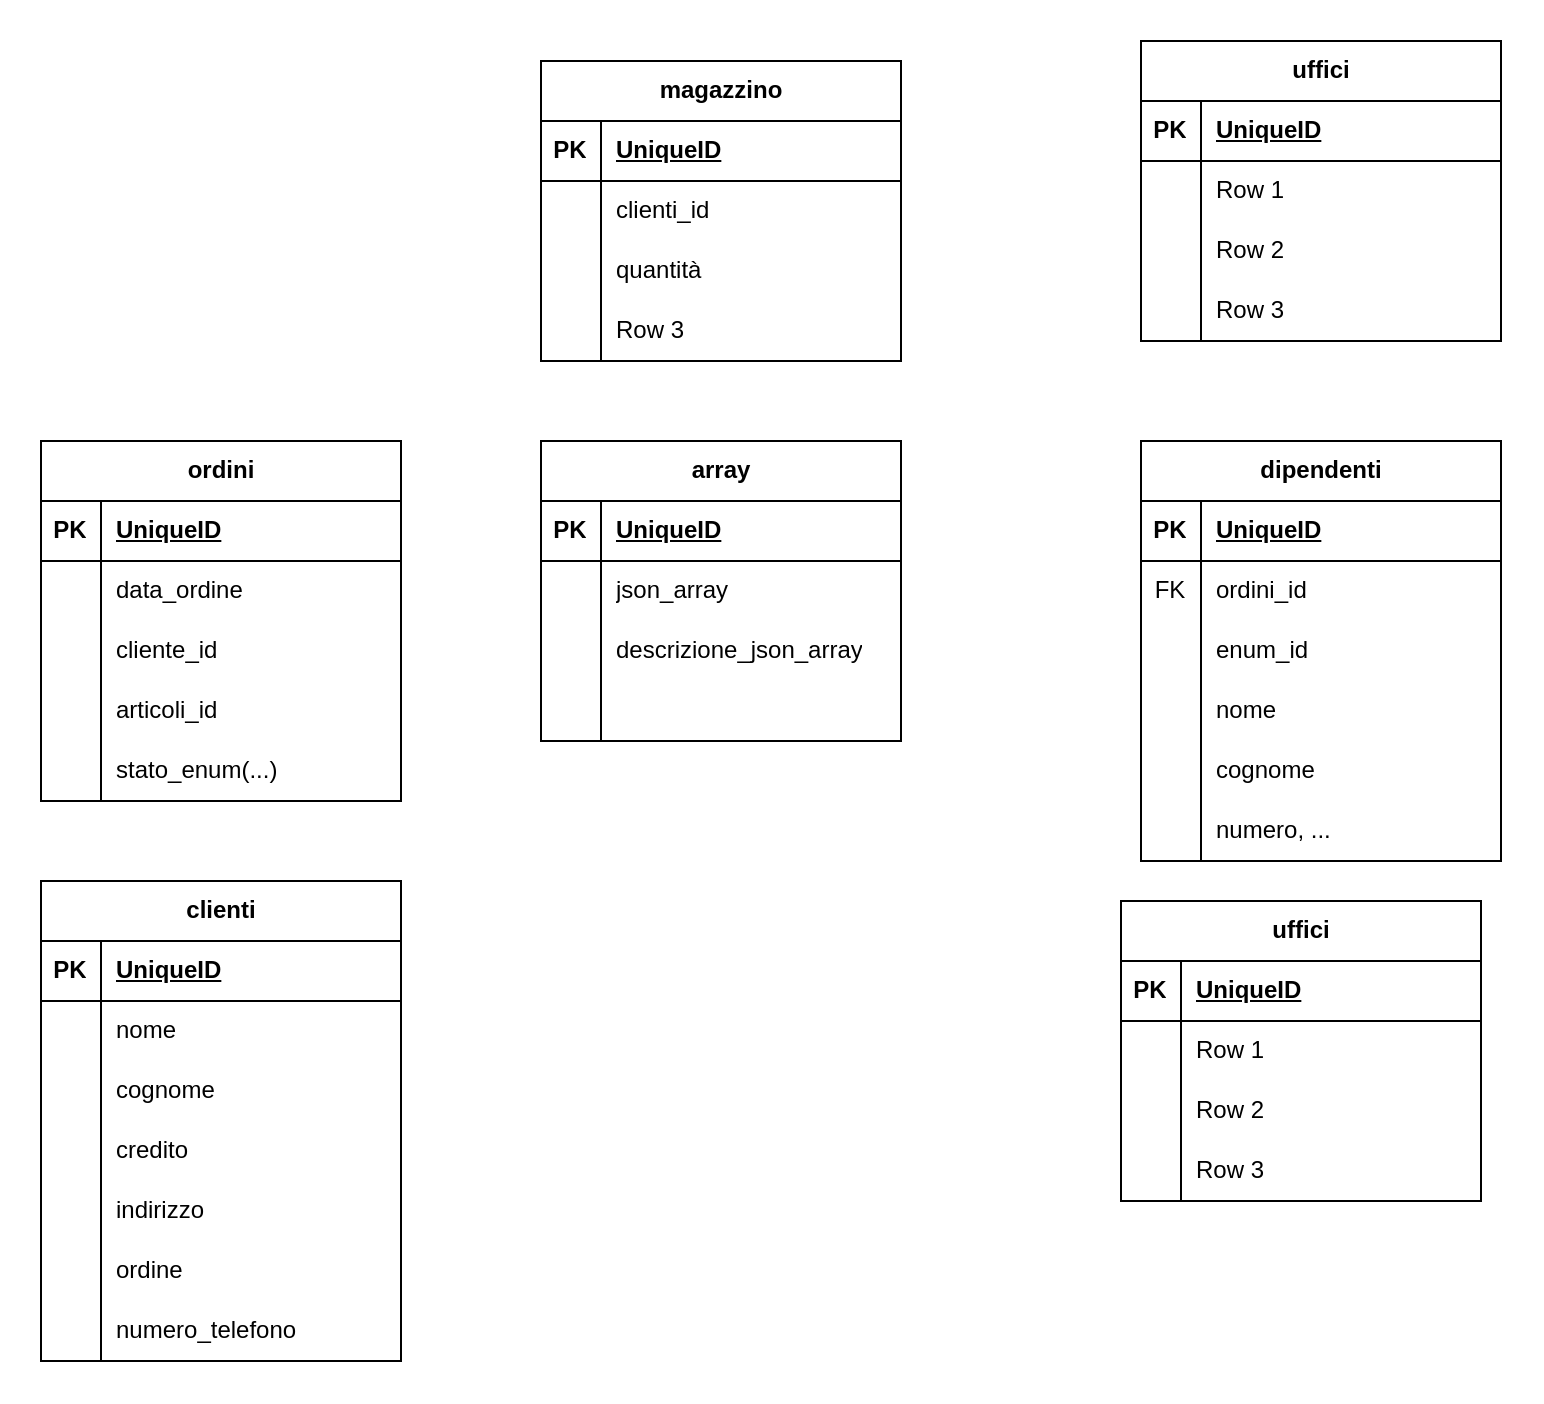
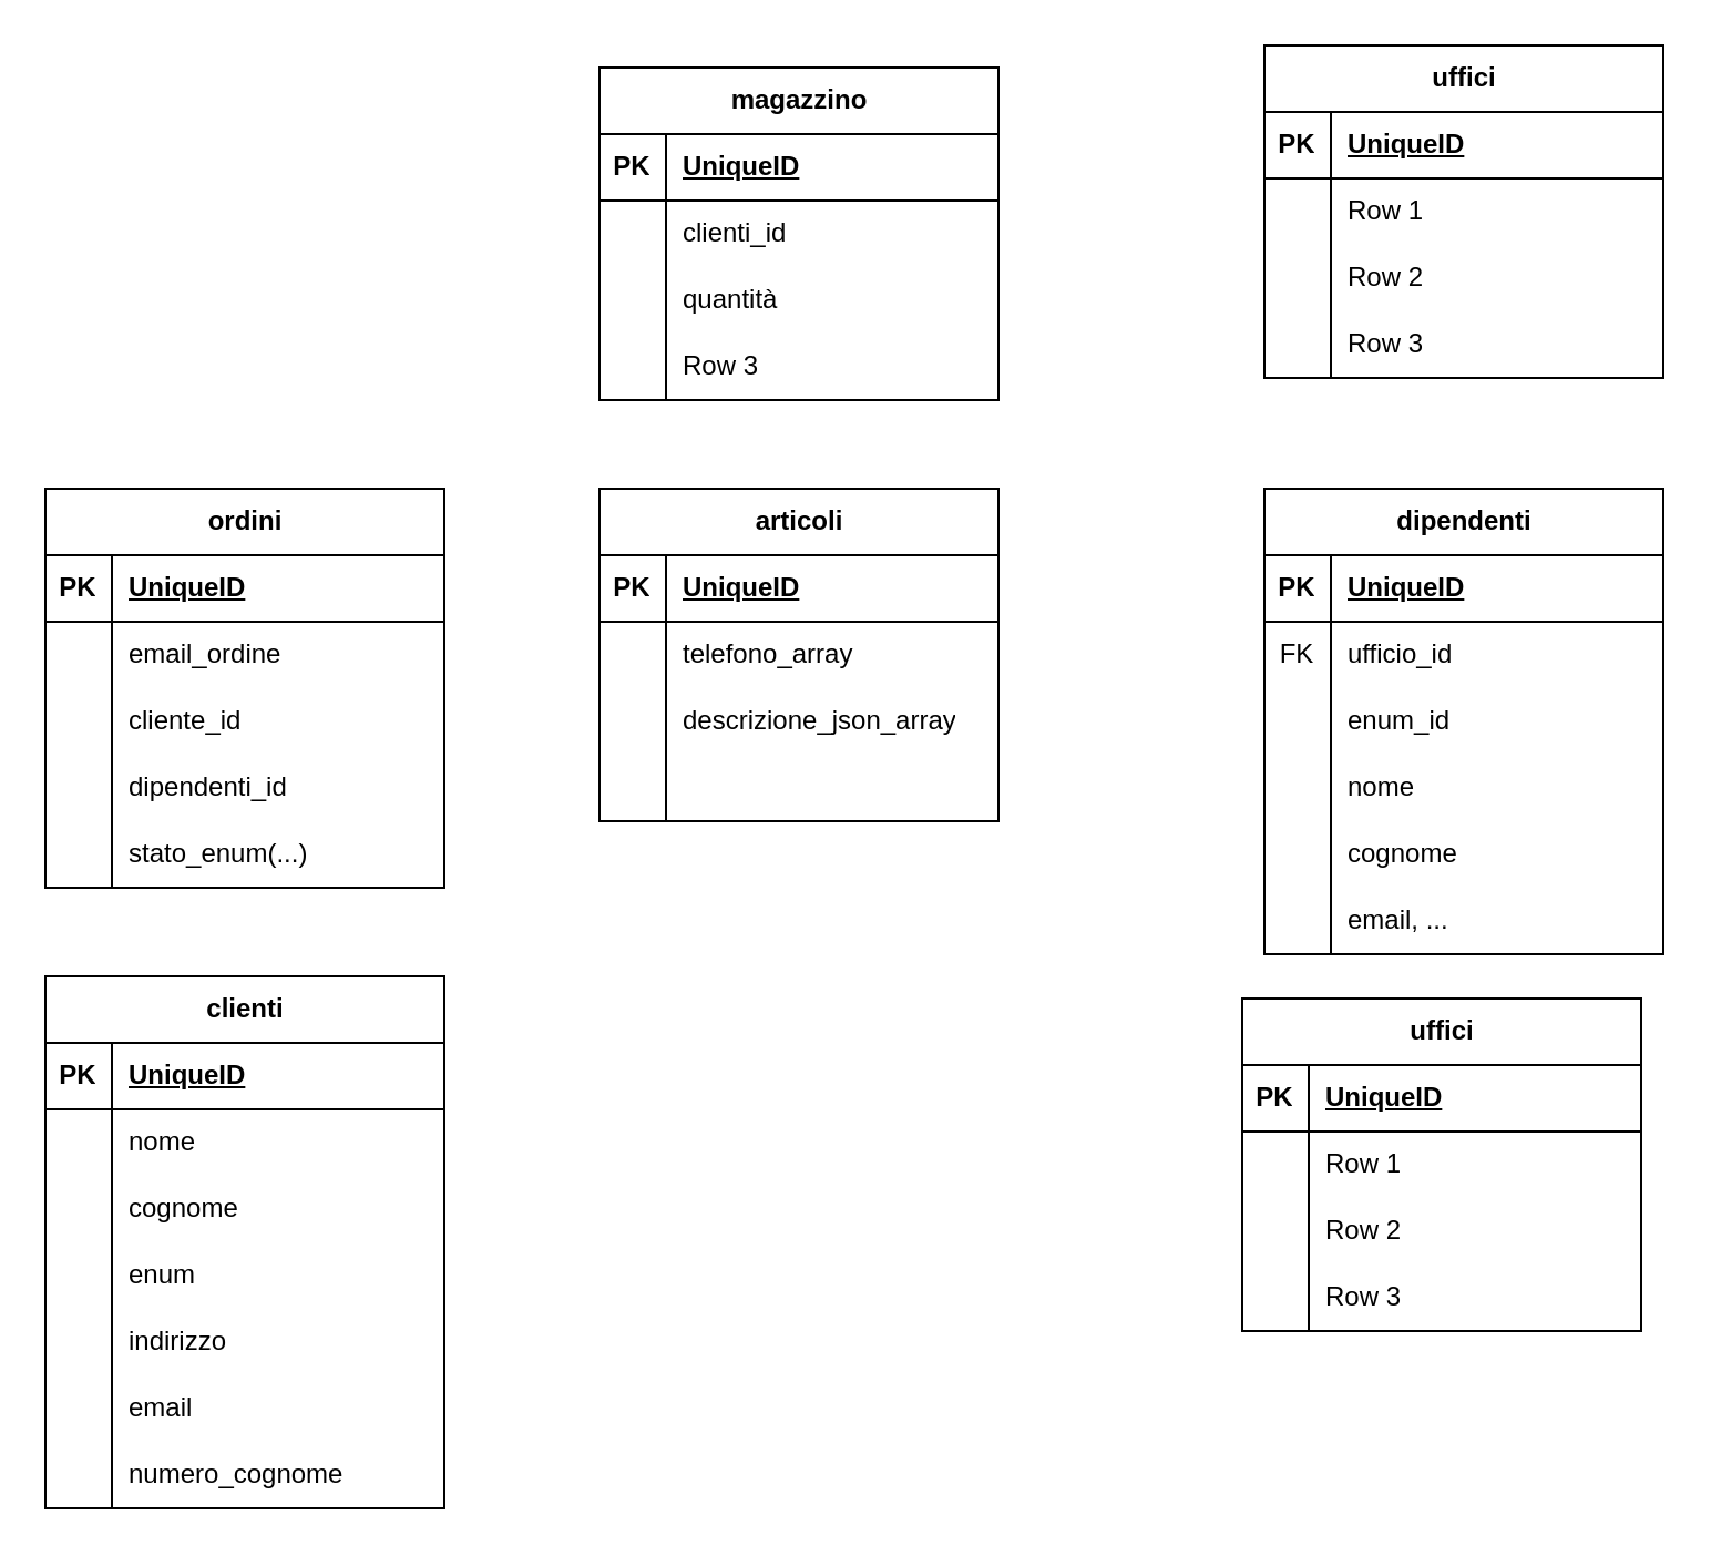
- <mxCell id="18" value="array" style="shape=table;startSize=30;container=1;collapsible=1;childLayout=tableLayout;fixedRows=1;rowLines=0;fontStyle=1;align=center;resizeLast=1;html=1;" vertex="1" parent="1"><mxGeometry x="270" y="220" width="180" height="150" as="geometry" /></mxCell>
+ <mxCell id="18" value="articoli" style="shape=table;startSize=30;container=1;collapsible=1;childLayout=tableLayout;fixedRows=1;rowLines=0;fontStyle=1;align=center;resizeLast=1;html=1;" vertex="1" parent="1"><mxGeometry x="270" y="220" width="180" height="150" as="geometry" /></mxCell>
- <mxCell id="8" value="data_ordine" style="shape=partialRectangle;connectable=0;fillColor=none;top=0;left=0;bottom=0;right=0;align=left;spacingLeft=6;overflow=hidden;whiteSpace=wrap;html=1;" vertex="1" parent="6"><mxGeometry x="30" width="150" height="30" as="geometry"><mxRectangle width="150" height="30" as="alternateBounds" /></mxGeometry></mxCell>
+ <mxCell id="8" value="email_ordine" style="shape=partialRectangle;connectable=0;fillColor=none;top=0;left=0;bottom=0;right=0;align=left;spacingLeft=6;overflow=hidden;whiteSpace=wrap;html=1;" vertex="1" parent="6"><mxGeometry x="30" width="150" height="30" as="geometry"><mxRectangle width="150" height="30" as="alternateBounds" /></mxGeometry></mxCell>
- <mxCell id="24" value="json_array" style="shape=partialRectangle;connectable=0;fillColor=none;top=0;left=0;bottom=0;right=0;align=left;spacingLeft=6;overflow=hidden;whiteSpace=wrap;html=1;" vertex="1" parent="22"><mxGeometry x="30" width="150" height="30" as="geometry"><mxRectangle width="150" height="30" as="alternateBounds" /></mxGeometry></mxCell>
+ <mxCell id="24" value="telefono_array" style="shape=partialRectangle;connectable=0;fillColor=none;top=0;left=0;bottom=0;right=0;align=left;spacingLeft=6;overflow=hidden;whiteSpace=wrap;html=1;" vertex="1" parent="22"><mxGeometry x="30" width="150" height="30" as="geometry"><mxRectangle width="150" height="30" as="alternateBounds" /></mxGeometry></mxCell>
- <mxCell id="37" value="ordini_id" style="shape=partialRectangle;connectable=0;fillColor=none;top=0;left=0;bottom=0;right=0;align=left;spacingLeft=6;overflow=hidden;whiteSpace=wrap;html=1;" vertex="1" parent="35"><mxGeometry x="30" width="150" height="30" as="geometry"><mxRectangle width="150" height="30" as="alternateBounds" /></mxGeometry></mxCell>
+ <mxCell id="37" value="ufficio_id" style="shape=partialRectangle;connectable=0;fillColor=none;top=0;left=0;bottom=0;right=0;align=left;spacingLeft=6;overflow=hidden;whiteSpace=wrap;html=1;" vertex="1" parent="35"><mxGeometry x="30" width="150" height="30" as="geometry"><mxRectangle width="150" height="30" as="alternateBounds" /></mxGeometry></mxCell>
- <mxCell id="14" value="articoli_id" style="shape=partialRectangle;connectable=0;fillColor=none;top=0;left=0;bottom=0;right=0;align=left;spacingLeft=6;overflow=hidden;whiteSpace=wrap;html=1;" vertex="1" parent="12"><mxGeometry x="30" width="150" height="30" as="geometry"><mxRectangle width="150" height="30" as="alternateBounds" /></mxGeometry></mxCell>
+ <mxCell id="14" value="dipendenti_id" style="shape=partialRectangle;connectable=0;fillColor=none;top=0;left=0;bottom=0;right=0;align=left;spacingLeft=6;overflow=hidden;whiteSpace=wrap;html=1;" vertex="1" parent="12"><mxGeometry x="30" width="150" height="30" as="geometry"><mxRectangle width="150" height="30" as="alternateBounds" /></mxGeometry></mxCell>
- <mxCell id="49" value="numero, ..." style="shape=partialRectangle;connectable=0;fillColor=none;top=0;left=0;bottom=0;right=0;align=left;spacingLeft=6;overflow=hidden;whiteSpace=wrap;html=1;" vertex="1" parent="47"><mxGeometry x="30" width="150" height="30" as="geometry"><mxRectangle width="150" height="30" as="alternateBounds" /></mxGeometry></mxCell>
+ <mxCell id="49" value="email, ..." style="shape=partialRectangle;connectable=0;fillColor=none;top=0;left=0;bottom=0;right=0;align=left;spacingLeft=6;overflow=hidden;whiteSpace=wrap;html=1;" vertex="1" parent="47"><mxGeometry x="30" width="150" height="30" as="geometry"><mxRectangle width="150" height="30" as="alternateBounds" /></mxGeometry></mxCell>
- <mxCell id="75" value="credito" style="shape=partialRectangle;connectable=0;fillColor=none;top=0;left=0;bottom=0;right=0;align=left;spacingLeft=6;overflow=hidden;whiteSpace=wrap;html=1;" vertex="1" parent="73"><mxGeometry x="30" width="150" height="30" as="geometry"><mxRectangle width="150" height="30" as="alternateBounds" /></mxGeometry></mxCell>
+ <mxCell id="75" value="enum" style="shape=partialRectangle;connectable=0;fillColor=none;top=0;left=0;bottom=0;right=0;align=left;spacingLeft=6;overflow=hidden;whiteSpace=wrap;html=1;" vertex="1" parent="73"><mxGeometry x="30" width="150" height="30" as="geometry"><mxRectangle width="150" height="30" as="alternateBounds" /></mxGeometry></mxCell>
- <mxCell id="81" value="ordine" style="shape=partialRectangle;connectable=0;fillColor=none;top=0;left=0;bottom=0;right=0;align=left;spacingLeft=6;overflow=hidden;whiteSpace=wrap;html=1;" vertex="1" parent="79"><mxGeometry x="30" width="150" height="30" as="geometry"><mxRectangle width="150" height="30" as="alternateBounds" /></mxGeometry></mxCell>
+ <mxCell id="81" value="email" style="shape=partialRectangle;connectable=0;fillColor=none;top=0;left=0;bottom=0;right=0;align=left;spacingLeft=6;overflow=hidden;whiteSpace=wrap;html=1;" vertex="1" parent="79"><mxGeometry x="30" width="150" height="30" as="geometry"><mxRectangle width="150" height="30" as="alternateBounds" /></mxGeometry></mxCell>
- <mxCell id="84" value="numero_telefono" style="shape=partialRectangle;connectable=0;fillColor=none;top=0;left=0;bottom=0;right=0;align=left;spacingLeft=6;overflow=hidden;whiteSpace=wrap;html=1;" vertex="1" parent="82"><mxGeometry x="30" width="150" height="30" as="geometry"><mxRectangle width="150" height="30" as="alternateBounds" /></mxGeometry></mxCell>
+ <mxCell id="84" value="numero_cognome" style="shape=partialRectangle;connectable=0;fillColor=none;top=0;left=0;bottom=0;right=0;align=left;spacingLeft=6;overflow=hidden;whiteSpace=wrap;html=1;" vertex="1" parent="82"><mxGeometry x="30" width="150" height="30" as="geometry"><mxRectangle width="150" height="30" as="alternateBounds" /></mxGeometry></mxCell>
